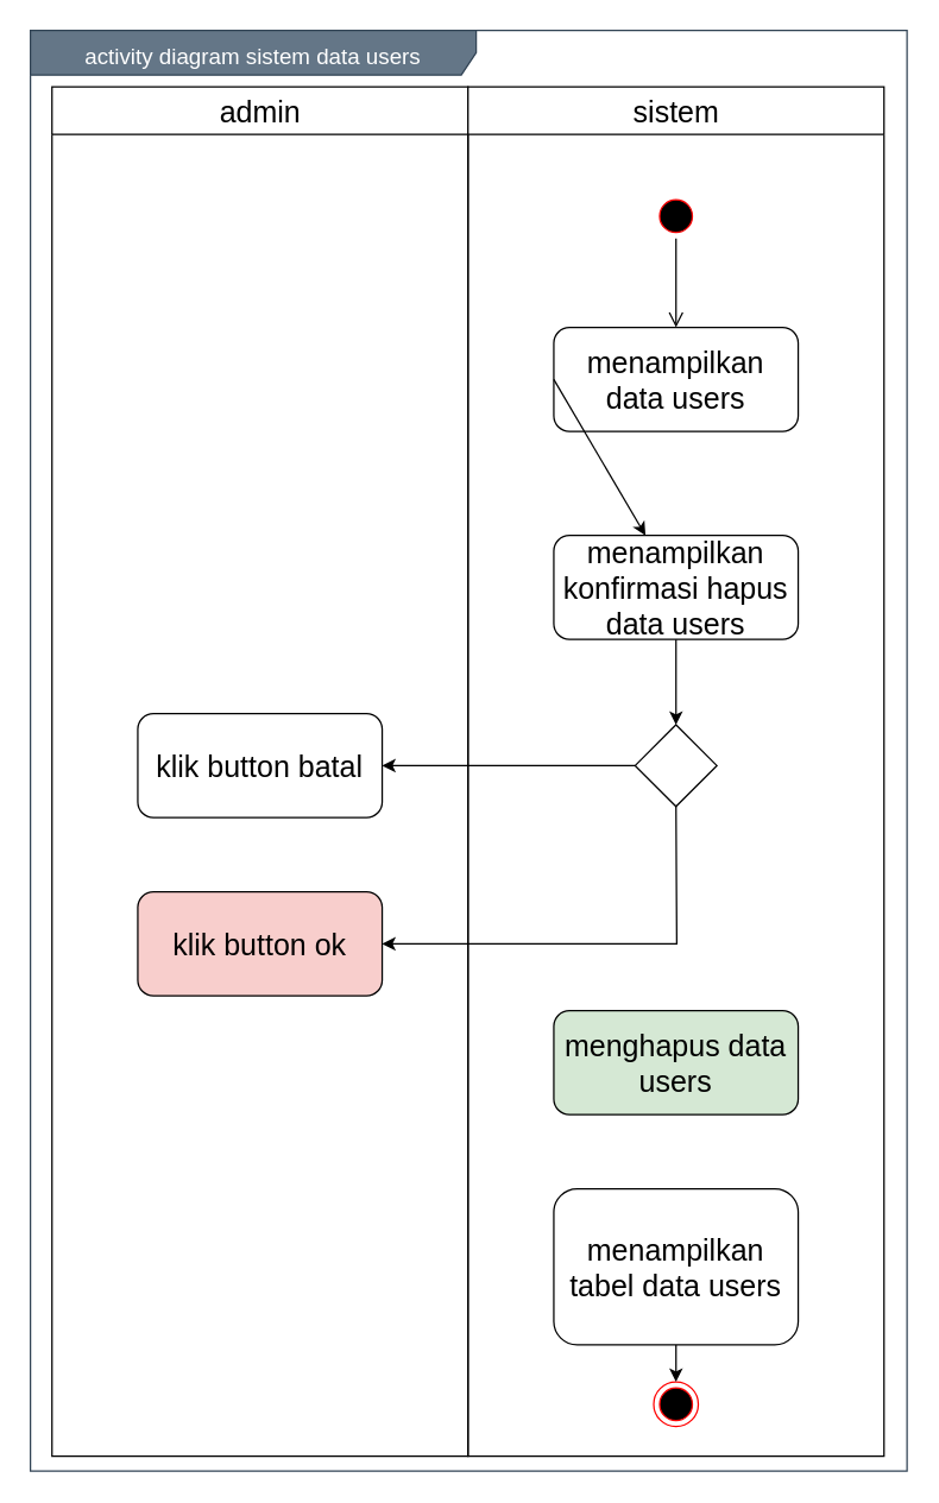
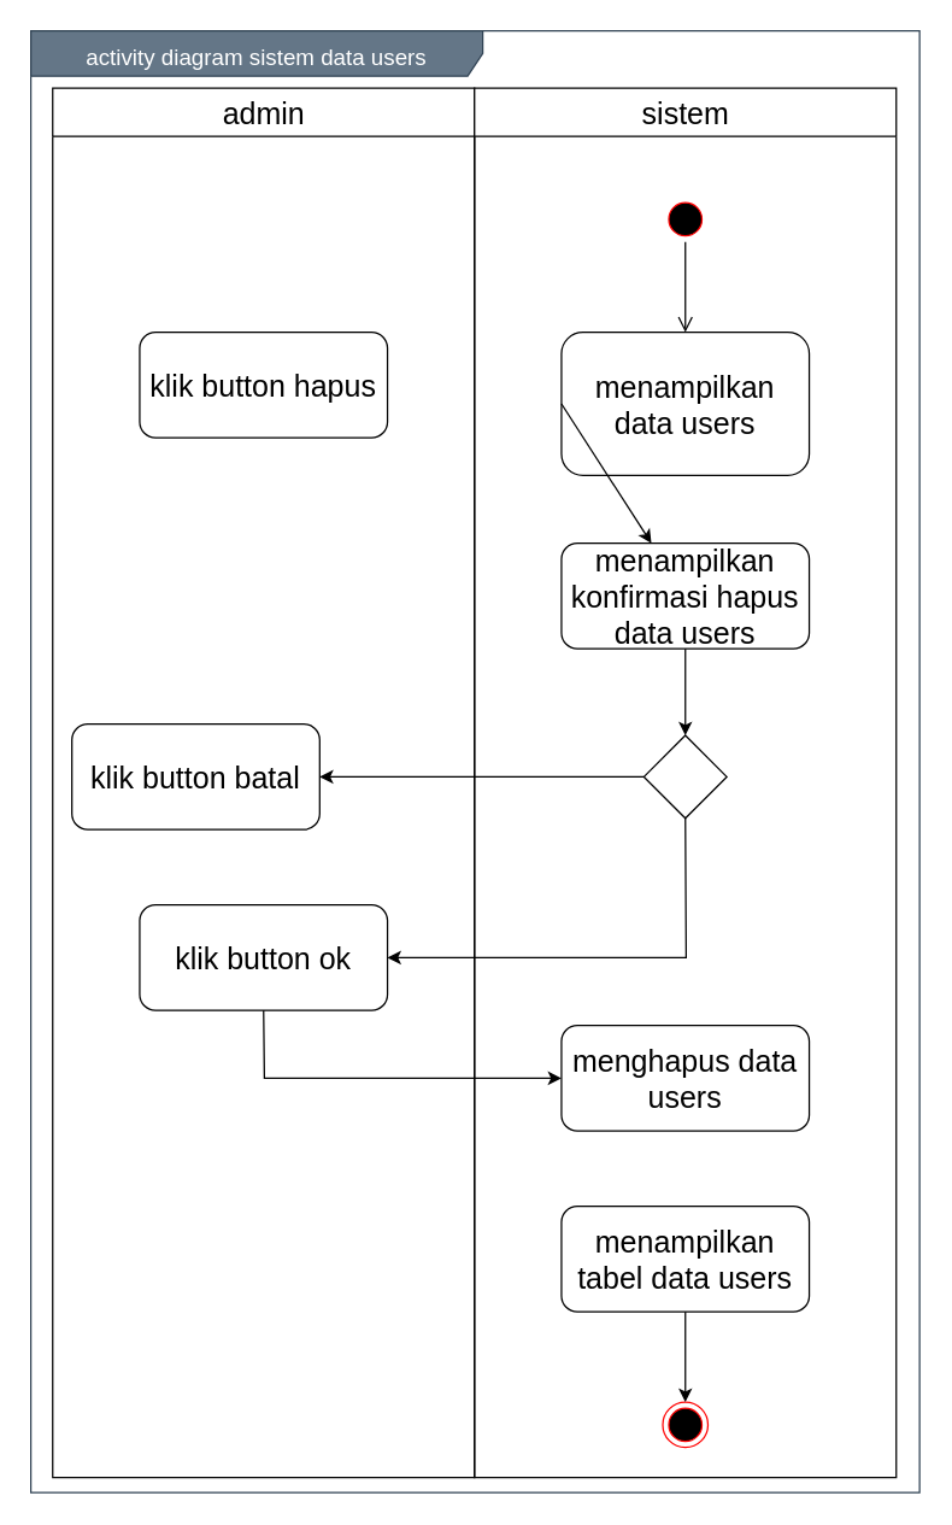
+ <mxCell id="15" value="klik button hapus" style="rounded=1;whiteSpace=wrap;html=1;fontSize=20;align=center;" vertex="1" parent="1"><mxGeometry x="92.25" y="220" width="164.5" height="70" as="geometry" /></mxCell>
- <mxCell id="13" value="menampilkan data users" style="rounded=1;whiteSpace=wrap;html=1;fontSize=20;align=center;" vertex="1" parent="1"><mxGeometry x="372.25" y="220" width="164.5" height="70" as="geometry" /></mxCell>
+ <mxCell id="13" value="menampilkan data users" style="rounded=1;whiteSpace=wrap;html=1;fontSize=20;align=center;" vertex="1" parent="1"><mxGeometry x="372.25" y="220" width="164.5" height="95" as="geometry" /></mxCell>
- <mxCell id="16" value="klik button batal" style="rounded=1;whiteSpace=wrap;html=1;fontSize=20;align=center;" vertex="1" parent="1"><mxGeometry x="92.25" y="480" width="164.5" height="70" as="geometry" /></mxCell>
+ <mxCell id="16" value="klik button batal" style="rounded=1;whiteSpace=wrap;html=1;fontSize=20;align=center;" vertex="1" parent="1"><mxGeometry x="47.25" y="480" width="164.5" height="70" as="geometry" /></mxCell>
- <mxCell id="18" value="klik button ok" style="rounded=1;whiteSpace=wrap;html=1;fontSize=20;align=center;fillColor=#f8cecc;" vertex="1" parent="1"><mxGeometry x="92.25" y="600" width="164.5" height="70" as="geometry" /></mxCell>
+ <mxCell id="18" value="klik button ok" style="rounded=1;whiteSpace=wrap;html=1;fontSize=20;align=center;" vertex="1" parent="1"><mxGeometry x="92.25" y="600" width="164.5" height="70" as="geometry" /></mxCell>
+ <mxCell id="21" value="" style="endArrow=classic;html=1;exitX=0.5;exitY=1;exitDx=0;exitDy=0;entryX=0;entryY=0.5;entryDx=0;entryDy=0;rounded=0;" edge="1" parent="1" source="18" target="10"><mxGeometry width="50" height="50" relative="1" as="geometry"><mxPoint x="270" y="800" as="sourcePoint" /><mxPoint x="320" y="750" as="targetPoint" /><Array as="points"><mxPoint x="175" y="715" /></Array></mxGeometry></mxCell>
- <mxCell id="10" value="menghapus data users" style="rounded=1;whiteSpace=wrap;html=1;fontSize=20;align=center;fillColor=#d5e8d4;" vertex="1" parent="5"><mxGeometry x="57.75" y="622" width="164.5" height="70" as="geometry" /></mxCell>
+ <mxCell id="10" value="menghapus data users" style="rounded=1;whiteSpace=wrap;html=1;fontSize=20;align=center;" vertex="1" parent="5"><mxGeometry x="57.75" y="622" width="164.5" height="70" as="geometry" /></mxCell>
- <mxCell id="11" value="menampilkan tabel data users" style="rounded=1;whiteSpace=wrap;html=1;fontSize=20;align=center;" vertex="1" parent="5"><mxGeometry x="57.75" y="742" width="164.5" height="105" as="geometry" /></mxCell>
+ <mxCell id="11" value="menampilkan tabel data users" style="rounded=1;whiteSpace=wrap;html=1;fontSize=20;align=center;" vertex="1" parent="5"><mxGeometry x="57.75" y="742" width="164.5" height="70" as="geometry" /></mxCell>
